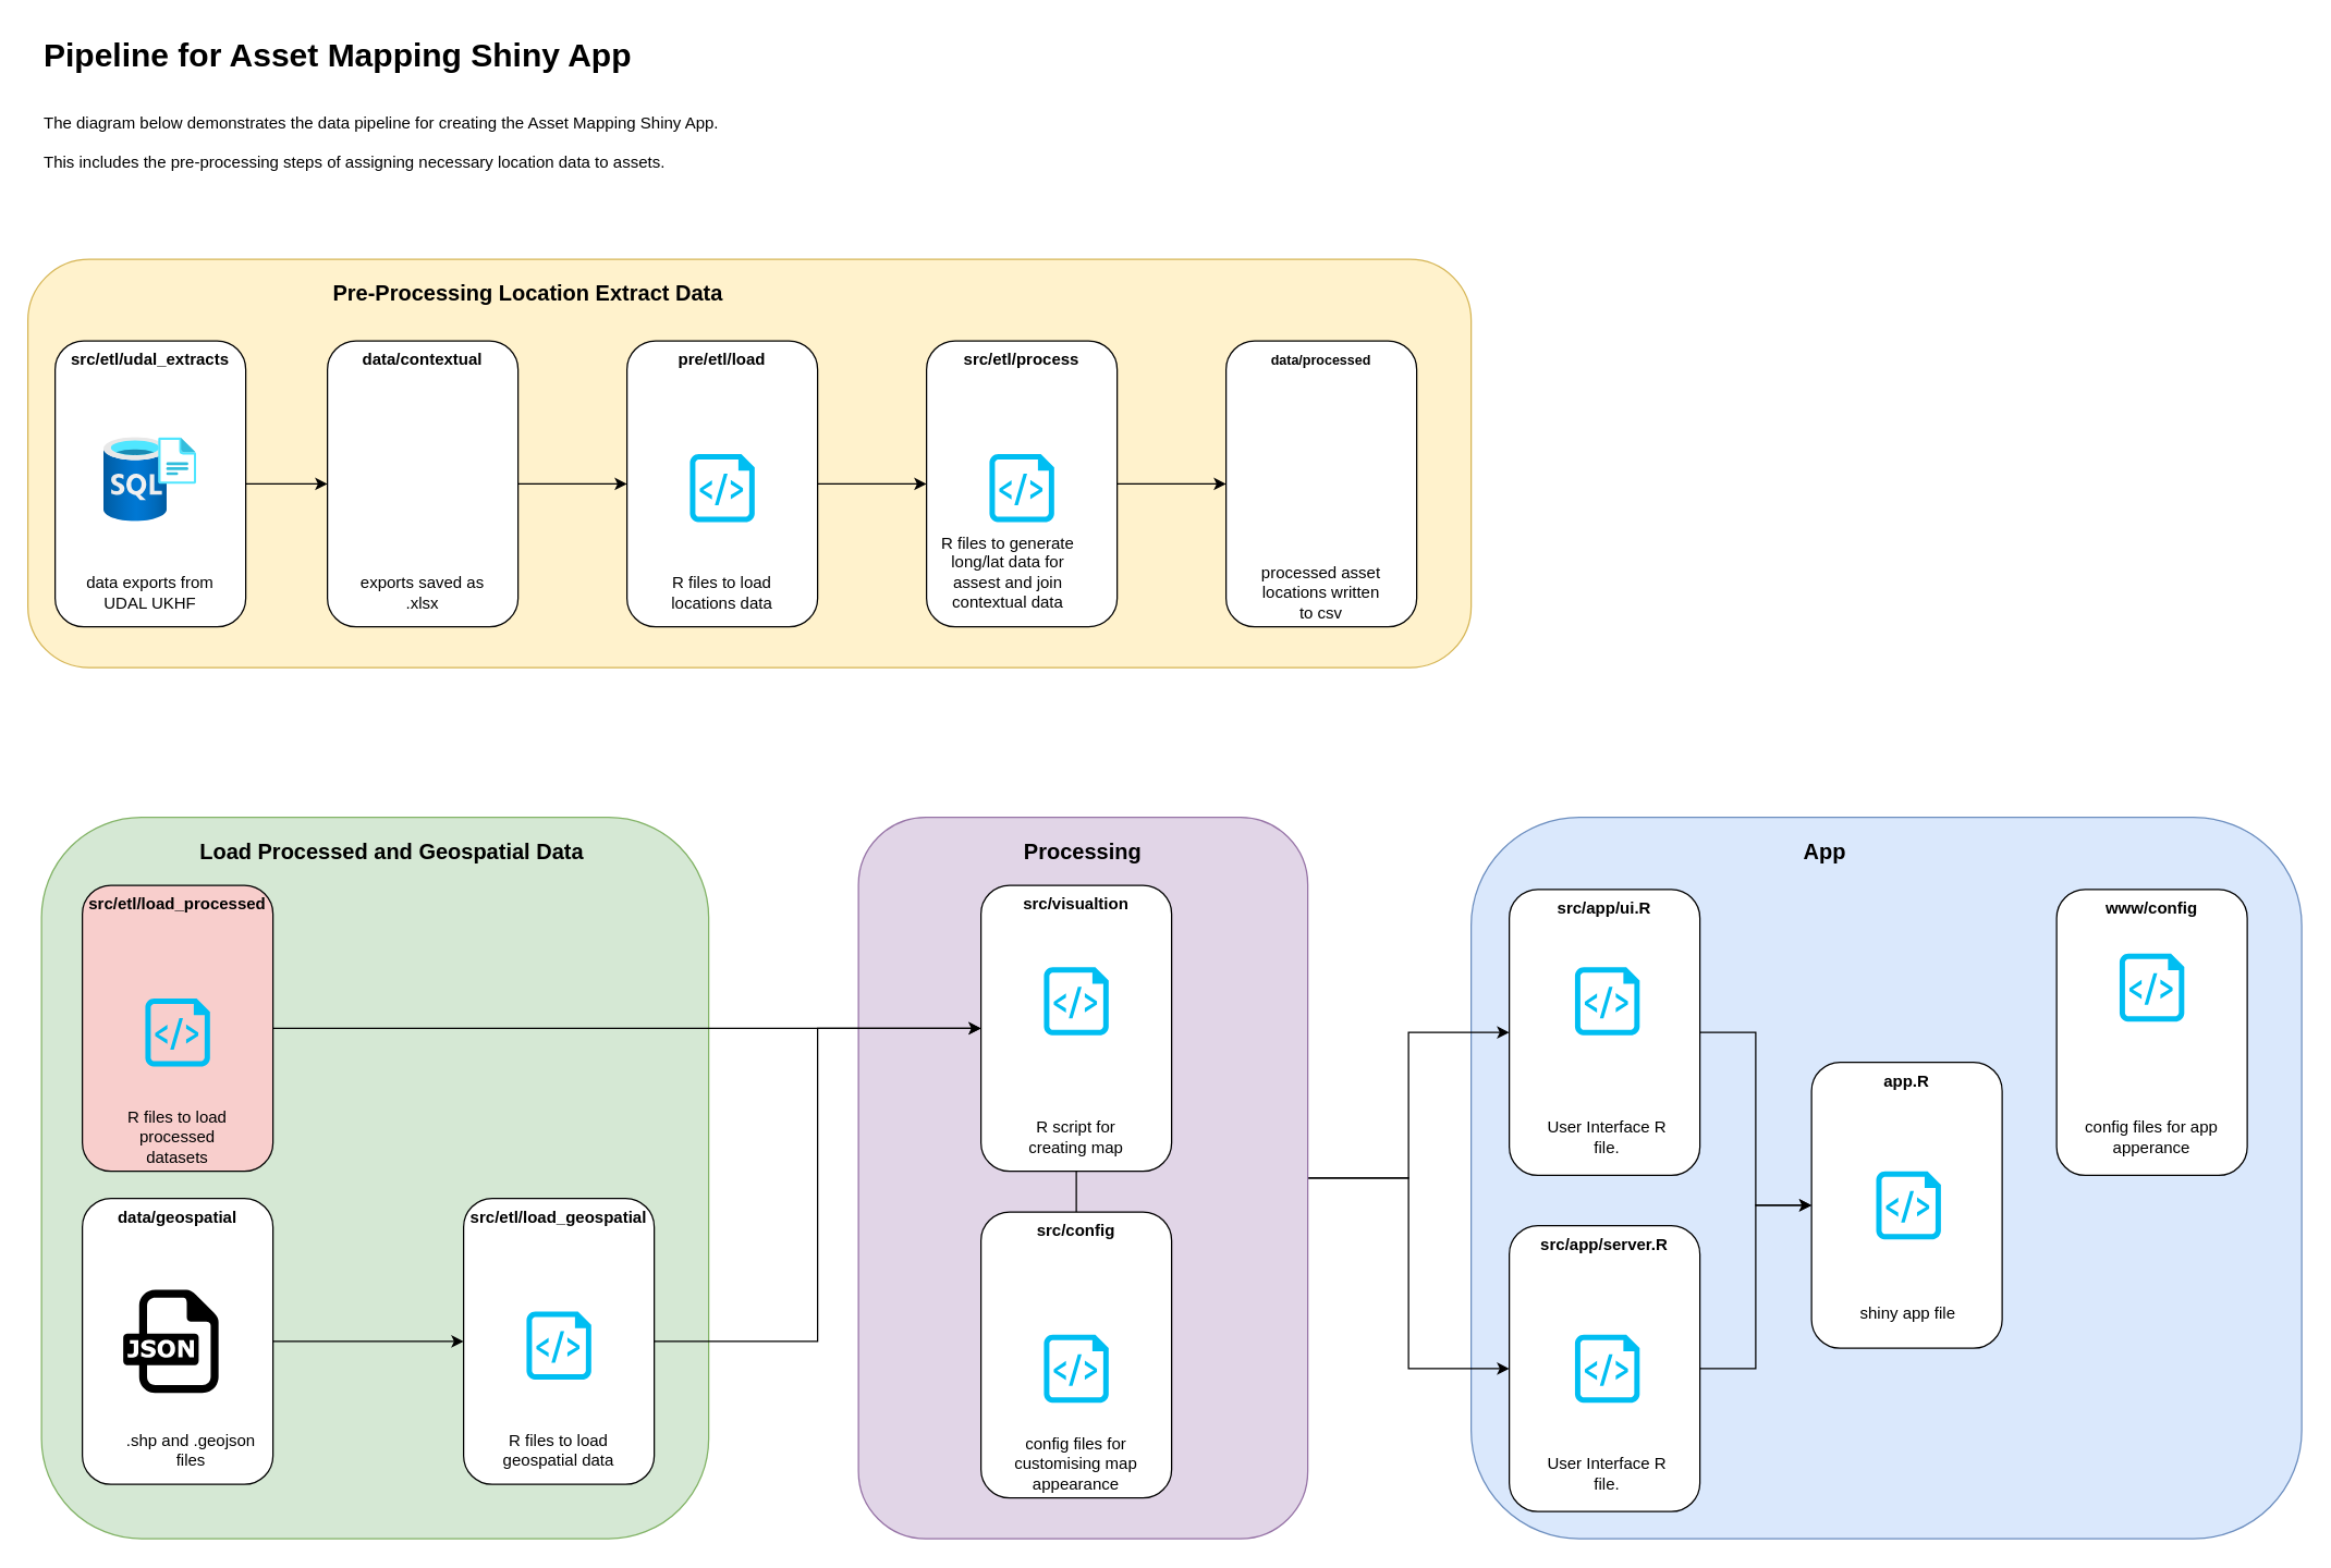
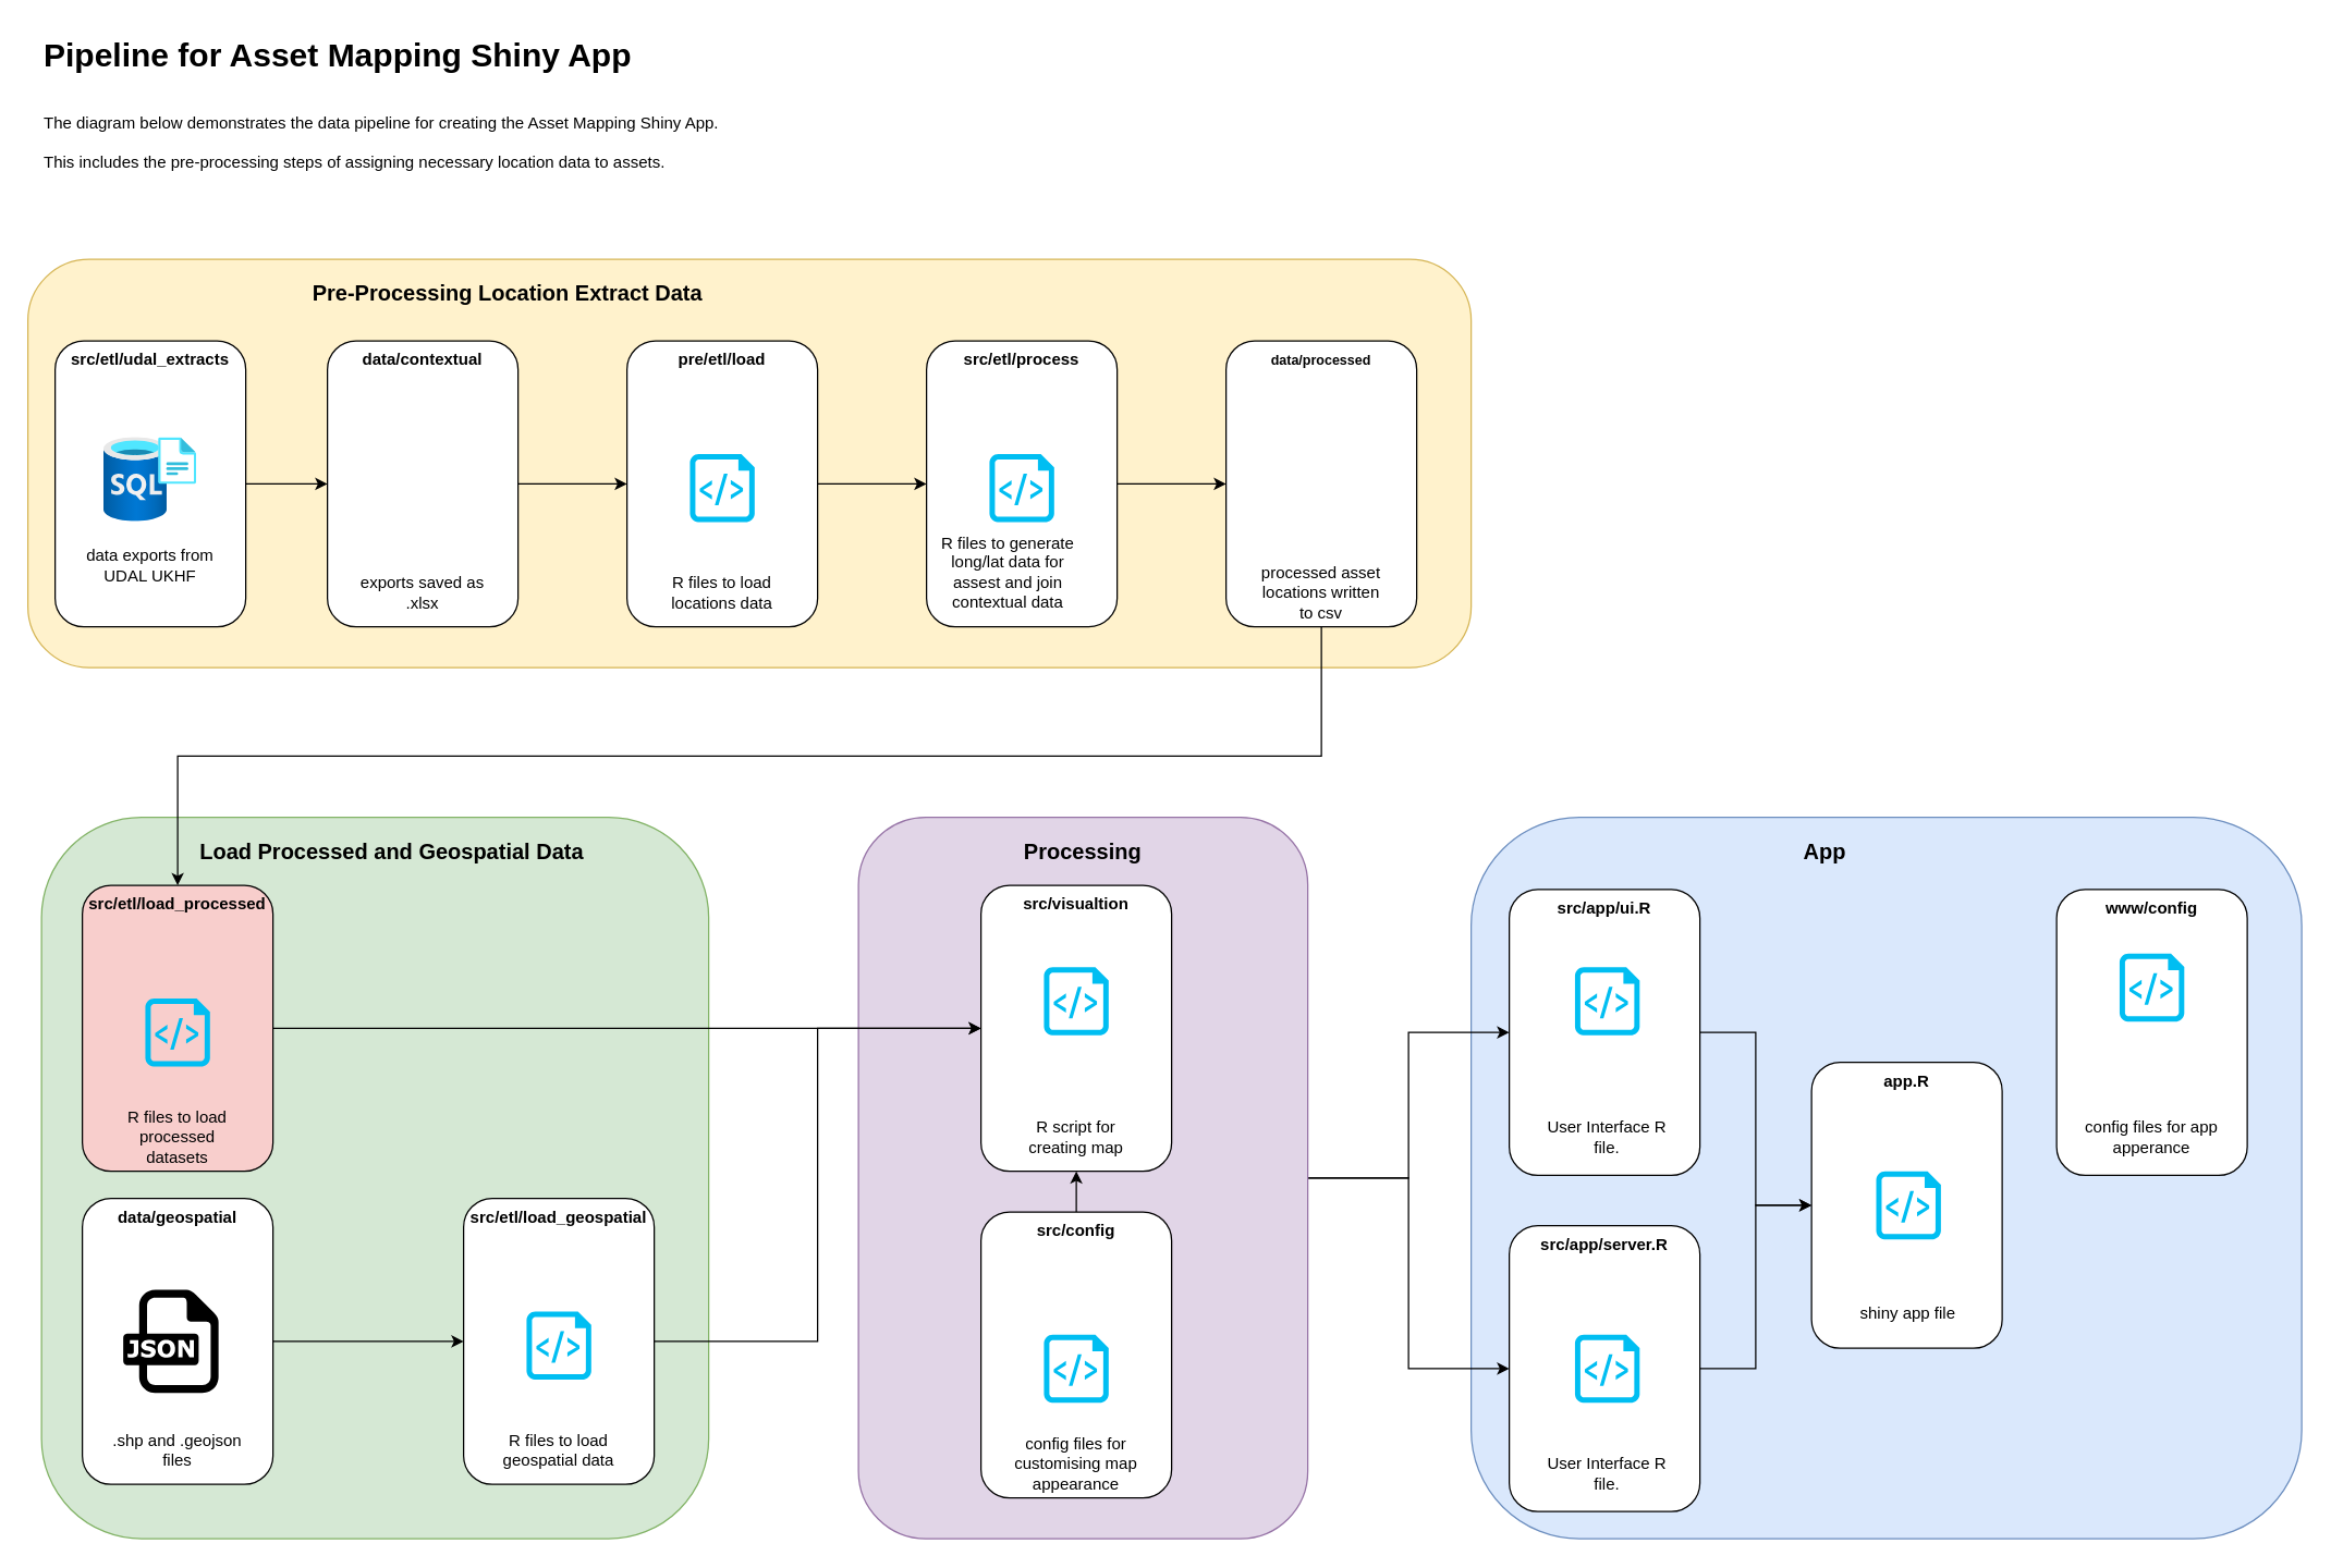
- <mxCell id="8" value="Pre-Processing Location Extract Data" style="text;html=1;align=center;verticalAlign=middle;whiteSpace=wrap;rounded=0;fontStyle=1;fontSize=16;" parent="1" vertex="1"><mxGeometry x="210" y="200" width="355" height="30" as="geometry" /></mxCell>
+ <mxCell id="8" value="Pre-Processing Location Extract Data" style="text;html=1;align=center;verticalAlign=middle;whiteSpace=wrap;rounded=0;fontStyle=1;fontSize=16;" parent="1" vertex="1"><mxGeometry x="195" y="200" width="355" height="30" as="geometry" /></mxCell>
- <mxCell id="18" value="data exports from UDAL UKHF" style="text;html=1;align=center;verticalAlign=middle;whiteSpace=wrap;rounded=0;" parent="1" vertex="1"><mxGeometry x="60" y="420" width="100" height="30" as="geometry" /></mxCell>
+ <mxCell id="18" value="data exports from UDAL UKHF" style="text;html=1;align=center;verticalAlign=middle;whiteSpace=wrap;rounded=0;" parent="1" vertex="1"><mxGeometry x="60" y="400" width="100" height="30" as="geometry" /></mxCell>
+ <mxCell id="25" style="edgeStyle=orthogonalEdgeStyle;rounded=0;orthogonalLoop=1;jettySize=auto;html=1;entryX=0.5;entryY=0;entryDx=0;entryDy=0;exitX=0.5;exitY=1;exitDx=0;exitDy=0;" parent="1" source="26" target="31" edge="1"><mxGeometry relative="1" as="geometry" /></mxCell>
- <mxCell id="48" style="edgeStyle=orthogonalEdgeStyle;rounded=0;orthogonalLoop=1;jettySize=auto;html=1;entryX=0.5;entryY=1;entryDx=0;entryDy=0;endArrow=none;" parent="1" source="49" target="44" edge="1"><mxGeometry relative="1" as="geometry" /></mxCell>
+ <mxCell id="48" style="edgeStyle=orthogonalEdgeStyle;rounded=0;orthogonalLoop=1;jettySize=auto;html=1;entryX=0.5;entryY=1;entryDx=0;entryDy=0;" parent="1" source="49" target="44" edge="1"><mxGeometry relative="1" as="geometry" /></mxCell>
- <mxCell id="41" value=".shp and .geojson files" style="text;html=1;align=center;verticalAlign=middle;whiteSpace=wrap;rounded=0;" parent="1" vertex="1"><mxGeometry x="90" y="1050" width="100" height="30" as="geometry" /></mxCell>
+ <mxCell id="41" value=".shp and .geojson files" style="text;html=1;align=center;verticalAlign=middle;whiteSpace=wrap;rounded=0;" parent="1" vertex="1"><mxGeometry x="80" y="1050" width="100" height="30" as="geometry" /></mxCell>
